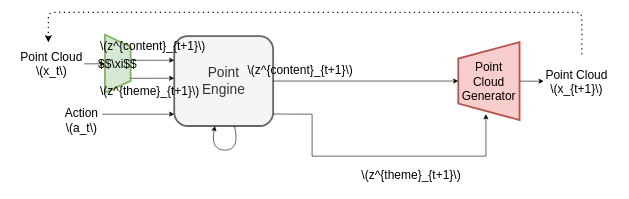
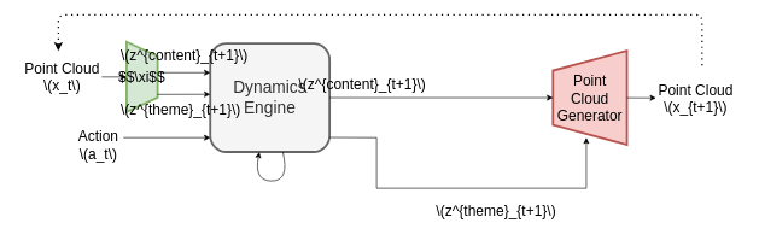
- <mxCell id="3" value="&lt;p style=&quot;line-height: 130%; font-size: 23px;&quot;&gt;&lt;/p&gt;&lt;div style=&quot;font-size: 23px;&quot;&gt;&lt;font style=&quot;font-size: 23px;&quot;&gt;Point&lt;/font&gt;&lt;/div&gt;&lt;div style=&quot;font-size: 23px;&quot;&gt;&lt;font style=&quot;font-size: 23px;&quot;&gt;Engine&lt;/font&gt;&lt;/div&gt;&lt;p style=&quot;font-size: 23px;&quot;&gt;&lt;/p&gt;" style="rounded=1;whiteSpace=wrap;html=1;fillColor=#f5f5f5;strokeColor=#666666;fontColor=#333333;strokeWidth=3;" parent="1" vertex="1"><mxGeometry x="290" y="59.69" width="165" height="150" as="geometry" /></mxCell>
+ <mxCell id="3" value="&lt;p style=&quot;line-height: 130%; font-size: 23px;&quot;&gt;&lt;/p&gt;&lt;div style=&quot;font-size: 23px;&quot;&gt;&lt;font style=&quot;font-size: 23px;&quot;&gt;Dynamics&lt;/font&gt;&lt;/div&gt;&lt;div style=&quot;font-size: 23px;&quot;&gt;&lt;font style=&quot;font-size: 23px;&quot;&gt;Engine&lt;/font&gt;&lt;/div&gt;&lt;p style=&quot;font-size: 23px;&quot;&gt;&lt;/p&gt;" style="rounded=1;whiteSpace=wrap;html=1;fillColor=#f5f5f5;strokeColor=#666666;fontColor=#333333;strokeWidth=3;" parent="1" vertex="1"><mxGeometry x="290" y="59.69" width="165" height="150" as="geometry" /></mxCell>
